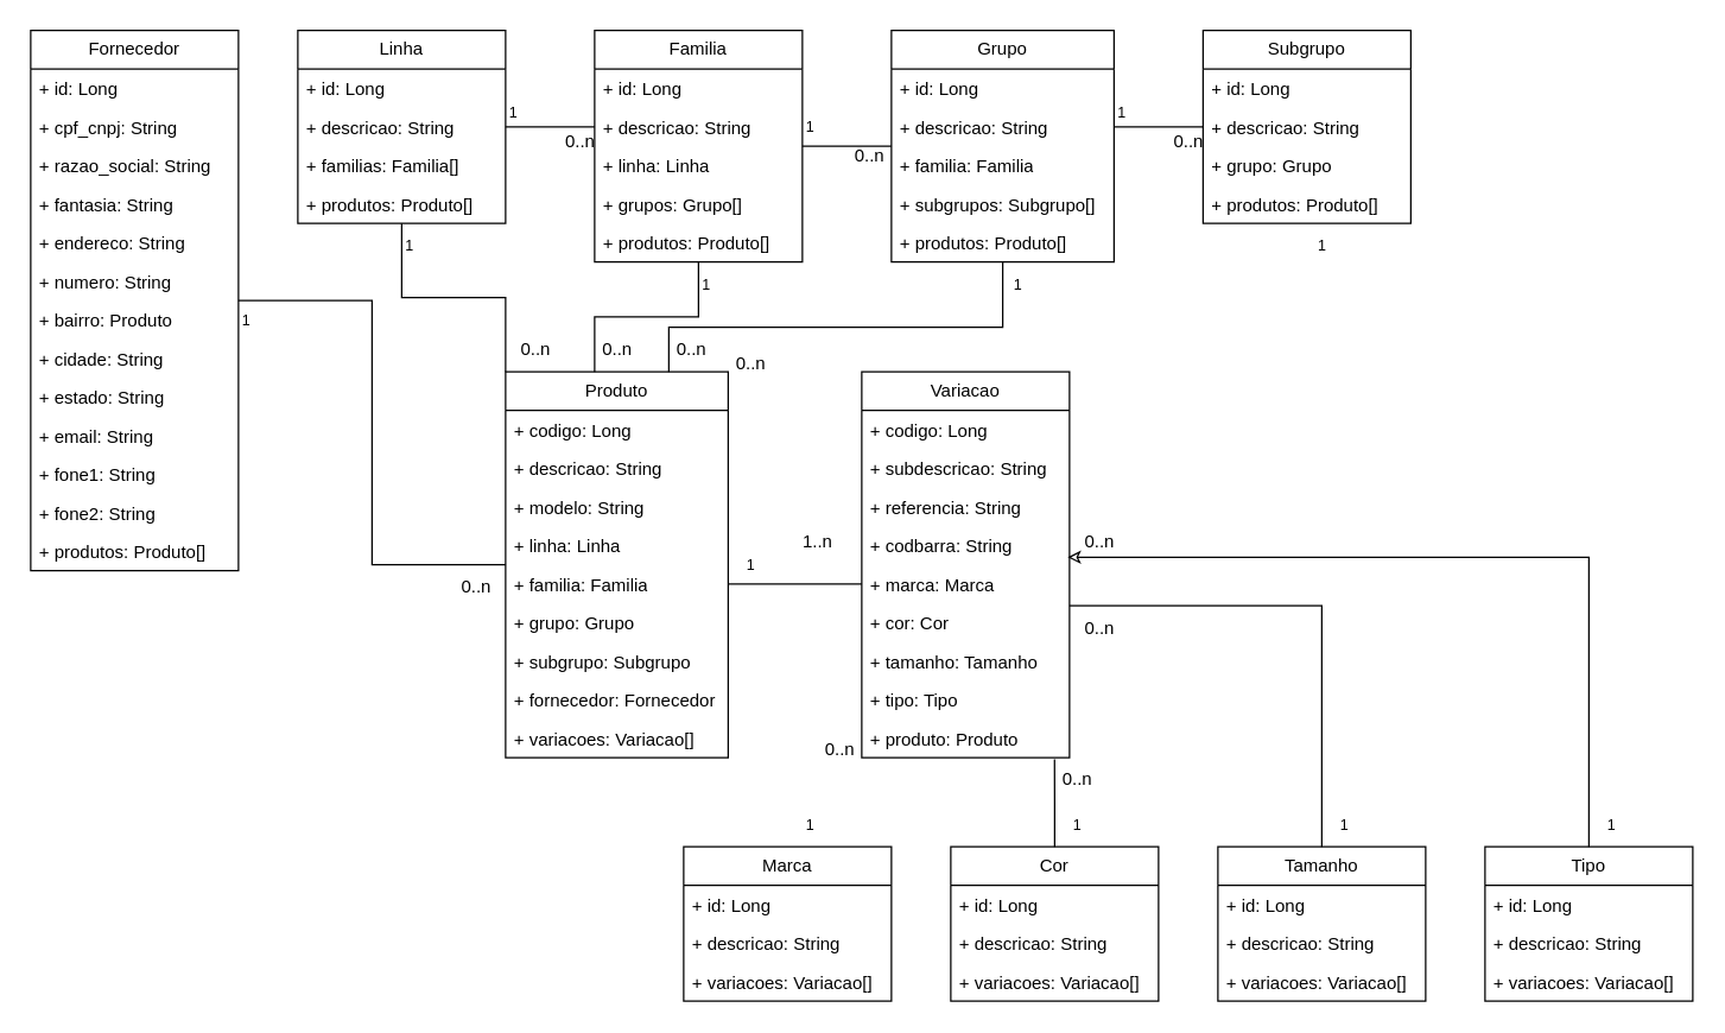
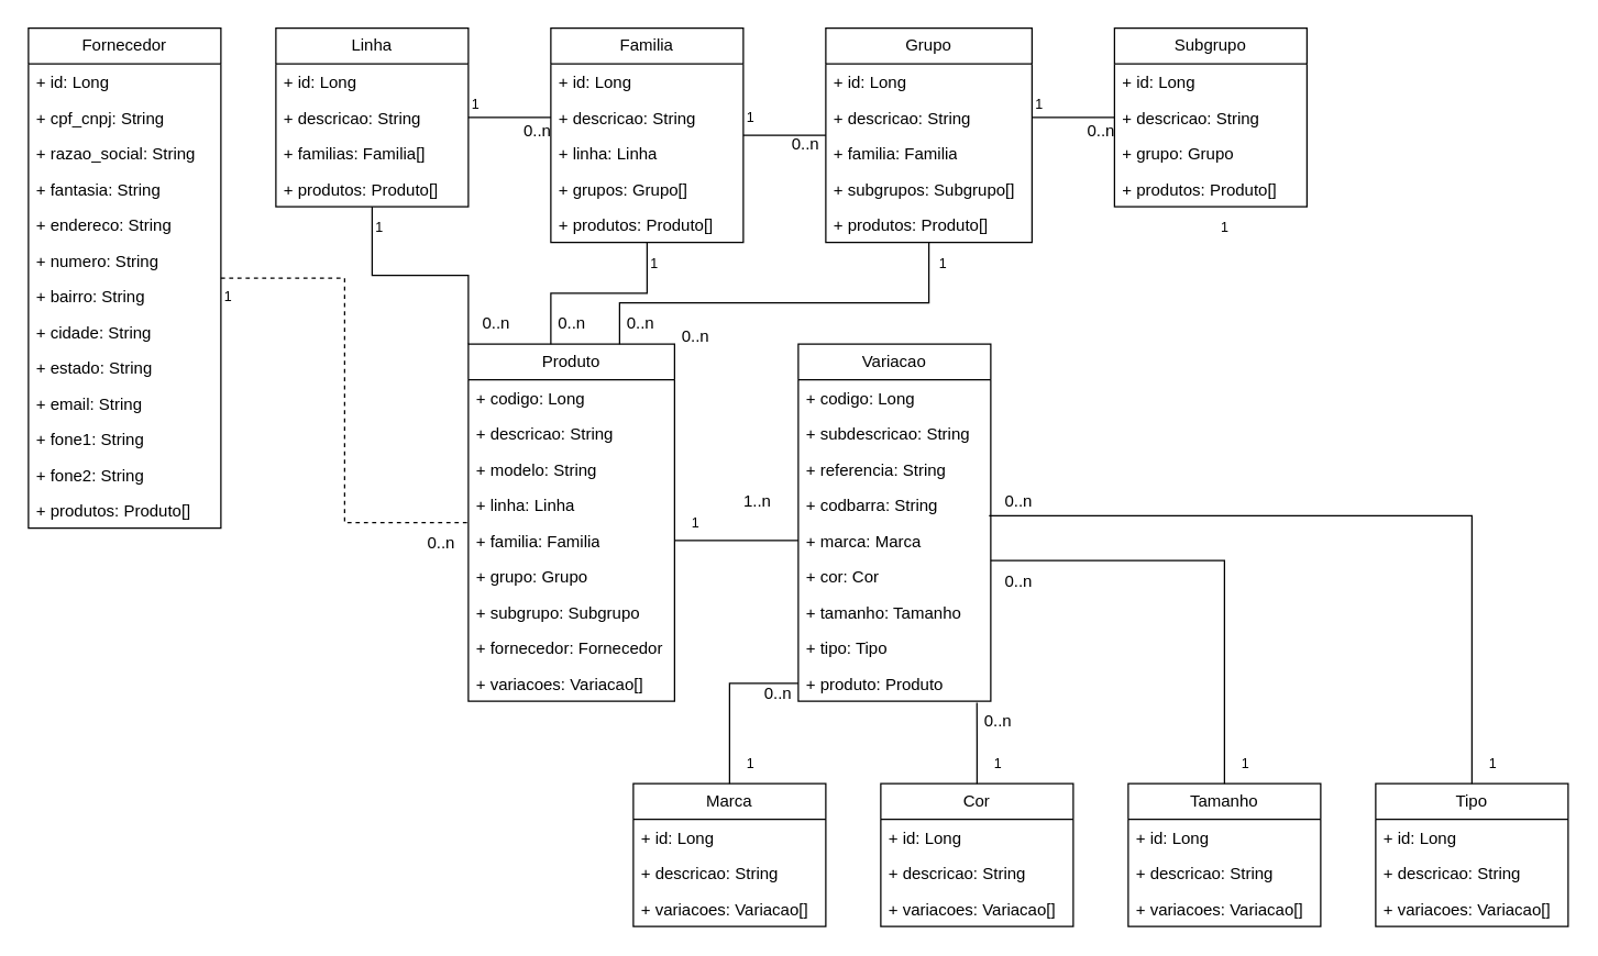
- <mxCell id="41" value="+ bairro: Produto" style="text;strokeColor=none;fillColor=none;align=left;verticalAlign=top;spacingLeft=4;spacingRight=4;overflow=hidden;rotatable=0;points=[[0,0.5],[1,0.5]];portConstraint=eastwest;whiteSpace=wrap;html=1;" parent="34" vertex="1"><mxGeometry y="182" width="140" height="26" as="geometry" /></mxCell>
+ <mxCell id="41" value="+ bairro: String" style="text;strokeColor=none;fillColor=none;align=left;verticalAlign=top;spacingLeft=4;spacingRight=4;overflow=hidden;rotatable=0;points=[[0,0.5],[1,0.5]];portConstraint=eastwest;whiteSpace=wrap;html=1;" parent="34" vertex="1"><mxGeometry y="182" width="140" height="26" as="geometry" /></mxCell>
- <mxCell id="33" style="edgeStyle=orthogonalEdgeStyle;rounded=0;orthogonalLoop=1;jettySize=auto;html=1;endArrow=none;endFill=0;" parent="1" source="34" target="56" edge="1"><mxGeometry relative="1" as="geometry" /></mxCell>
+ <mxCell id="33" style="edgeStyle=orthogonalEdgeStyle;rounded=0;orthogonalLoop=1;jettySize=auto;html=1;endArrow=none;endFill=0;dashed=1;" parent="1" source="34" target="56" edge="1"><mxGeometry relative="1" as="geometry" /></mxCell>
- <mxCell id="81" style="edgeStyle=orthogonalEdgeStyle;rounded=0;orthogonalLoop=1;jettySize=auto;html=1;entryX=0.991;entryY=0.806;entryDx=0;entryDy=0;entryPerimeter=0;endArrow=classic;endFill=0;" parent="1" source="66" target="74" edge="1"><mxGeometry relative="1" as="geometry" /></mxCell>
+ <mxCell id="81" style="edgeStyle=orthogonalEdgeStyle;rounded=0;orthogonalLoop=1;jettySize=auto;html=1;entryX=0.991;entryY=0.806;entryDx=0;entryDy=0;entryPerimeter=0;endArrow=none;endFill=0;" parent="1" source="66" target="74" edge="1"><mxGeometry relative="1" as="geometry" /></mxCell>
+ <mxCell id="28" style="edgeStyle=orthogonalEdgeStyle;rounded=0;orthogonalLoop=1;jettySize=auto;html=1;endArrow=none;endFill=0;" parent="1" source="29" target="70" edge="1"><mxGeometry relative="1" as="geometry"><Array as="points"><mxPoint x="530" y="497" /><mxPoint x="580" y="497" /></Array></mxGeometry></mxCell>
